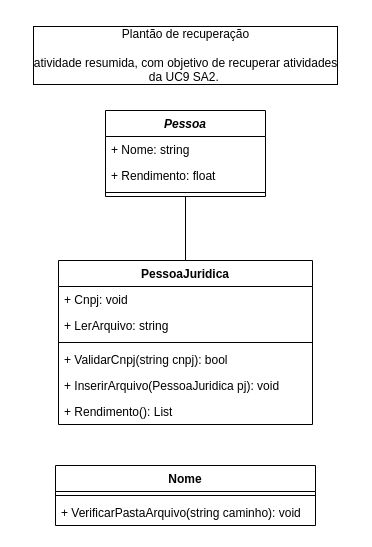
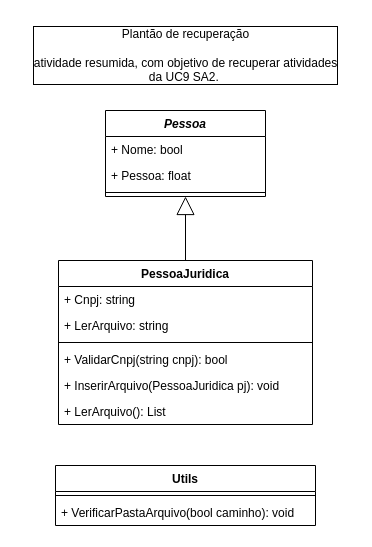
- <mxCell id="3" value="+ Nome: string" style="text;strokeColor=none;fillColor=none;align=left;verticalAlign=top;spacingLeft=4;spacingRight=4;overflow=hidden;rotatable=0;points=[[0,0.5],[1,0.5]];portConstraint=eastwest;" vertex="1" parent="2"><mxGeometry y="26" width="160" height="26" as="geometry" /></mxCell>
+ <mxCell id="3" value="+ Nome: bool" style="text;strokeColor=none;fillColor=none;align=left;verticalAlign=top;spacingLeft=4;spacingRight=4;overflow=hidden;rotatable=0;points=[[0,0.5],[1,0.5]];portConstraint=eastwest;" vertex="1" parent="2"><mxGeometry y="26" width="160" height="26" as="geometry" /></mxCell>
- <mxCell id="4" value="+ Rendimento: float" style="text;strokeColor=none;fillColor=none;align=left;verticalAlign=top;spacingLeft=4;spacingRight=4;overflow=hidden;rotatable=0;points=[[0,0.5],[1,0.5]];portConstraint=eastwest;" vertex="1" parent="2"><mxGeometry y="52" width="160" height="26" as="geometry" /></mxCell>
+ <mxCell id="4" value="+ Pessoa: float" style="text;strokeColor=none;fillColor=none;align=left;verticalAlign=top;spacingLeft=4;spacingRight=4;overflow=hidden;rotatable=0;points=[[0,0.5],[1,0.5]];portConstraint=eastwest;" vertex="1" parent="2"><mxGeometry y="52" width="160" height="26" as="geometry" /></mxCell>
- <mxCell id="13" value="" style="endArrow=none;endSize=16;endFill=0;html=1;rounded=0;exitX=0.5;exitY=0;exitDx=0;exitDy=0;entryX=0.5;entryY=1;entryDx=0;entryDy=0;" edge="1" parent="1" source="6" target="2"><mxGeometry width="160" relative="1" as="geometry"><mxPoint x="211" y="280" as="sourcePoint" /><mxPoint x="371" y="280" as="targetPoint" /></mxGeometry></mxCell>
+ <mxCell id="13" value="" style="endArrow=block;endSize=16;endFill=0;html=1;rounded=0;exitX=0.5;exitY=0;exitDx=0;exitDy=0;entryX=0.5;entryY=1;entryDx=0;entryDy=0;" edge="1" parent="1" source="6" target="2"><mxGeometry width="160" relative="1" as="geometry"><mxPoint x="211" y="280" as="sourcePoint" /><mxPoint x="371" y="280" as="targetPoint" /></mxGeometry></mxCell>
- <mxCell id="7" value="+ Cnpj: void" style="text;strokeColor=none;fillColor=none;align=left;verticalAlign=top;spacingLeft=4;spacingRight=4;overflow=hidden;rotatable=0;points=[[0,0.5],[1,0.5]];portConstraint=eastwest;" vertex="1" parent="6"><mxGeometry y="26" width="254" height="26" as="geometry" /></mxCell>
+ <mxCell id="7" value="+ Cnpj: string" style="text;strokeColor=none;fillColor=none;align=left;verticalAlign=top;spacingLeft=4;spacingRight=4;overflow=hidden;rotatable=0;points=[[0,0.5],[1,0.5]];portConstraint=eastwest;" vertex="1" parent="6"><mxGeometry y="26" width="254" height="26" as="geometry" /></mxCell>
- <mxCell id="12" value="+ Rendimento(): List" style="text;strokeColor=none;fillColor=none;align=left;verticalAlign=top;spacingLeft=4;spacingRight=4;overflow=hidden;rotatable=0;points=[[0,0.5],[1,0.5]];portConstraint=eastwest;" vertex="1" parent="6"><mxGeometry y="138" width="254" height="26" as="geometry" /></mxCell>
+ <mxCell id="12" value="+ LerArquivo(): List" style="text;strokeColor=none;fillColor=none;align=left;verticalAlign=top;spacingLeft=4;spacingRight=4;overflow=hidden;rotatable=0;points=[[0,0.5],[1,0.5]];portConstraint=eastwest;" vertex="1" parent="6"><mxGeometry y="138" width="254" height="26" as="geometry" /></mxCell>
- <mxCell id="14" value="Nome" style="swimlane;fontStyle=1;align=center;verticalAlign=top;childLayout=stackLayout;horizontal=1;startSize=26;horizontalStack=0;resizeParent=1;resizeParentMax=0;resizeLast=0;collapsible=1;marginBottom=0;" vertex="1" parent="1"><mxGeometry x="55" y="465" width="260" height="60" as="geometry" /></mxCell>
+ <mxCell id="14" value="Utils" style="swimlane;fontStyle=1;align=center;verticalAlign=top;childLayout=stackLayout;horizontal=1;startSize=26;horizontalStack=0;resizeParent=1;resizeParentMax=0;resizeLast=0;collapsible=1;marginBottom=0;" vertex="1" parent="1"><mxGeometry x="55" y="465" width="260" height="60" as="geometry" /></mxCell>
- <mxCell id="16" value="+ VerificarPastaArquivo(string caminho): void" style="text;strokeColor=none;fillColor=none;align=left;verticalAlign=top;spacingLeft=4;spacingRight=4;overflow=hidden;rotatable=0;points=[[0,0.5],[1,0.5]];portConstraint=eastwest;" vertex="1" parent="14"><mxGeometry y="34" width="260" height="26" as="geometry" /></mxCell>
+ <mxCell id="16" value="+ VerificarPastaArquivo(bool caminho): void" style="text;strokeColor=none;fillColor=none;align=left;verticalAlign=top;spacingLeft=4;spacingRight=4;overflow=hidden;rotatable=0;points=[[0,0.5],[1,0.5]];portConstraint=eastwest;" vertex="1" parent="14"><mxGeometry y="34" width="260" height="26" as="geometry" /></mxCell>
